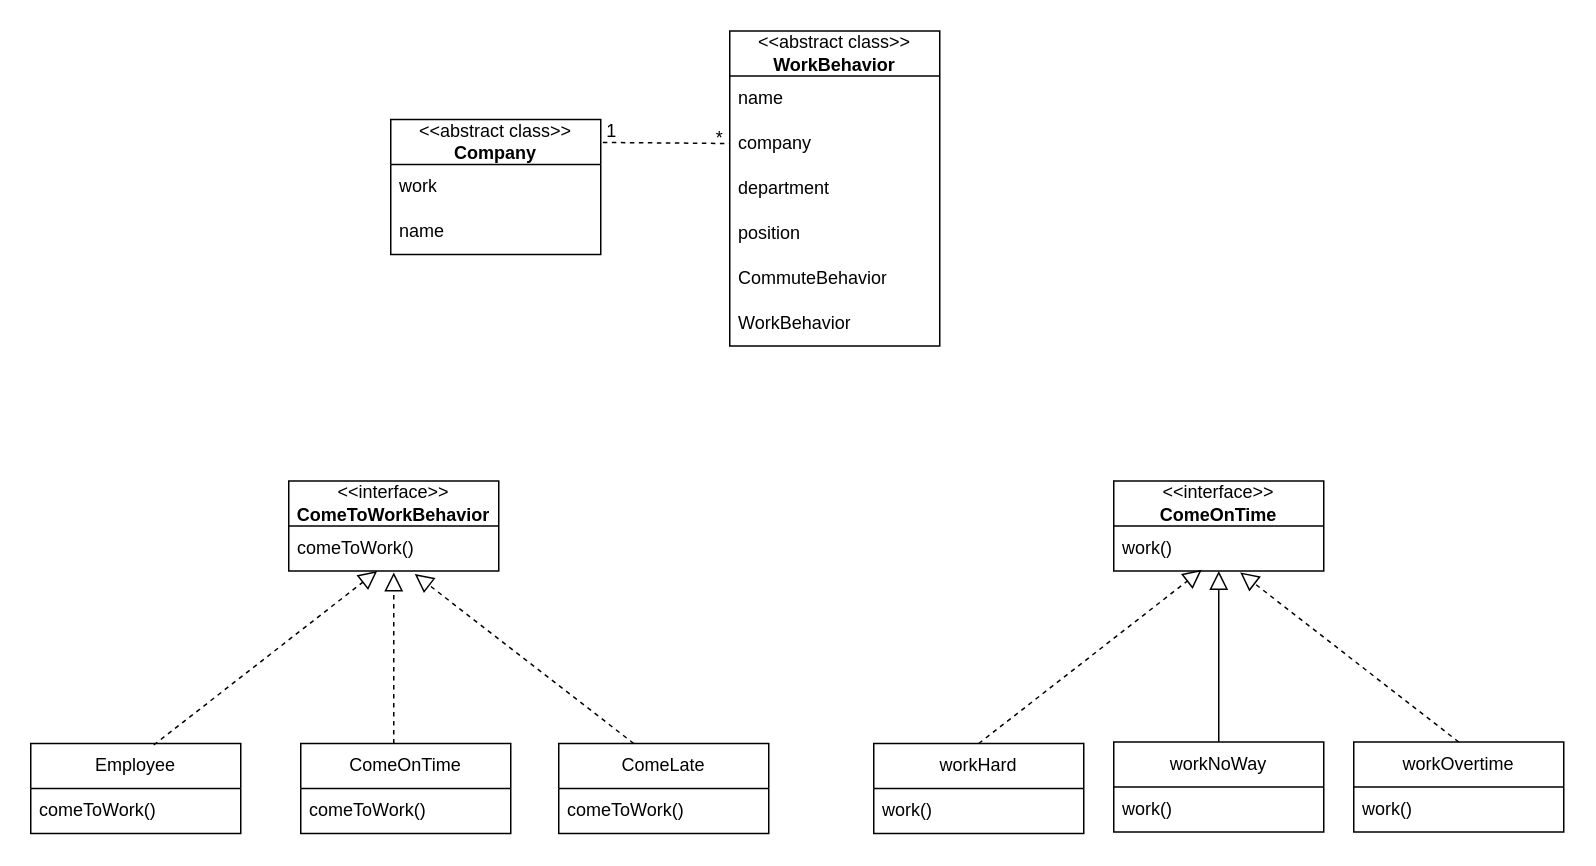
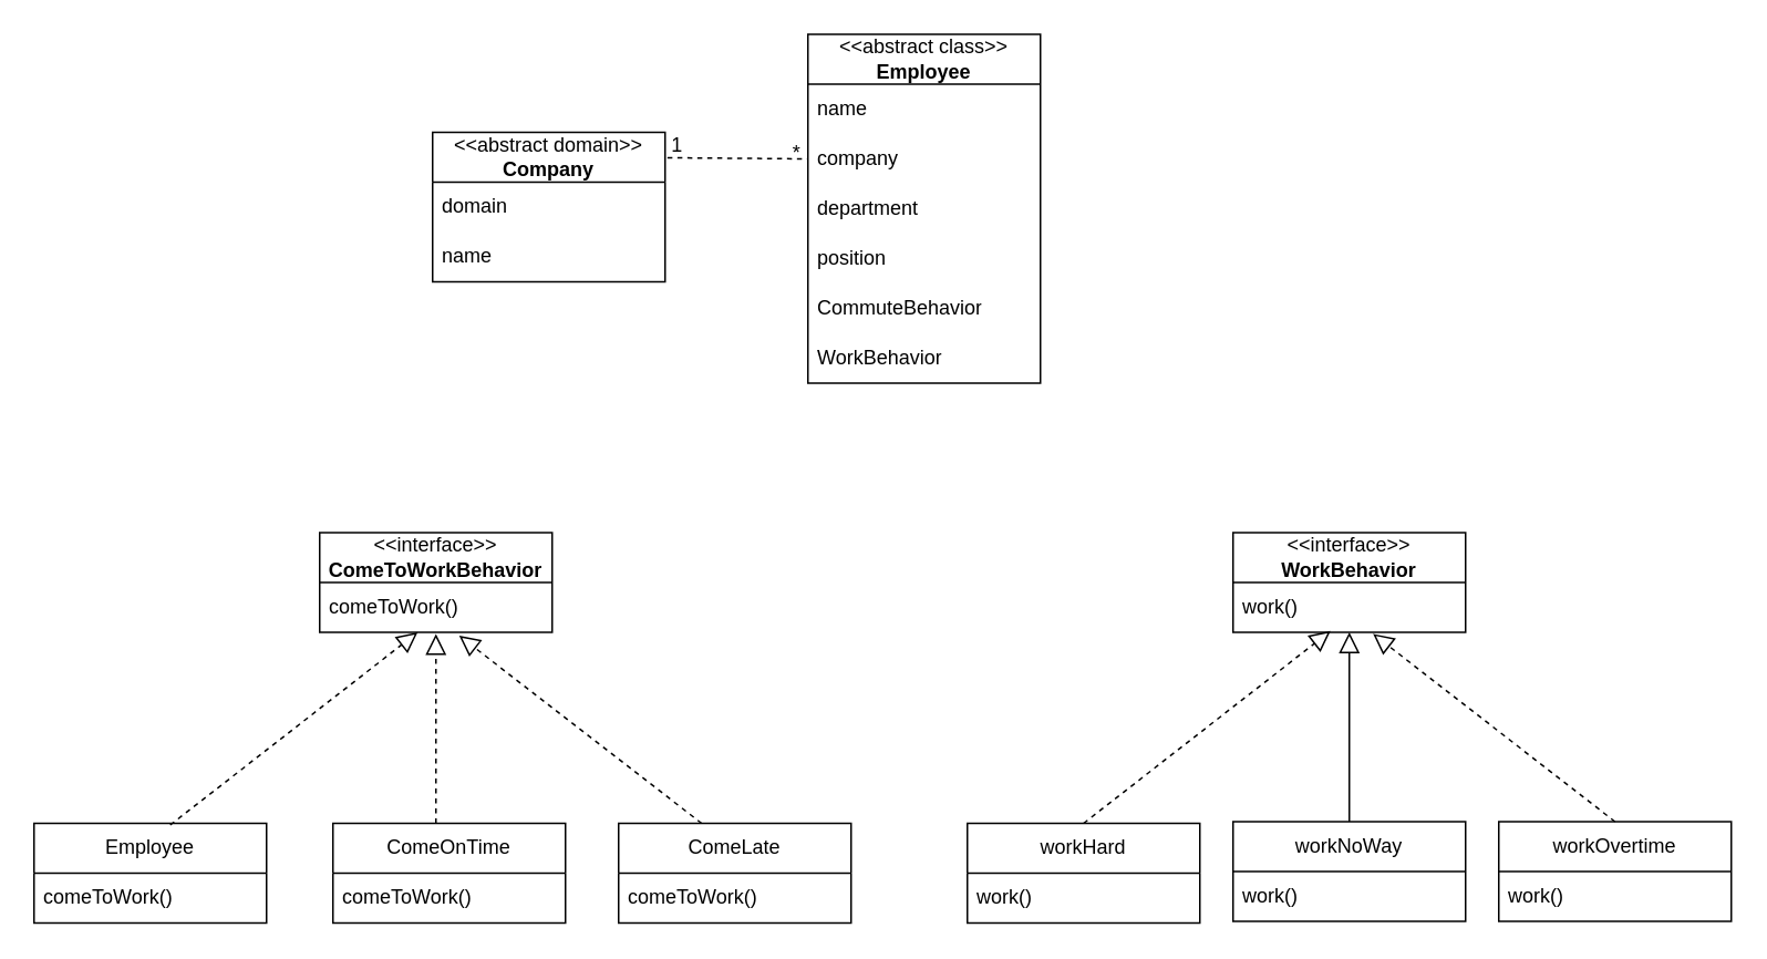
- <mxCell id="27" value="&amp;lt;&amp;lt;abstract class&amp;gt;&amp;gt;&lt;br&gt;&lt;b&gt;WorkBehavior&lt;/b&gt;" style="swimlane;fontStyle=0;childLayout=stackLayout;horizontal=1;startSize=30;horizontalStack=0;resizeParent=1;resizeParentMax=0;resizeLast=0;collapsible=1;marginBottom=0;whiteSpace=wrap;html=1;" vertex="1" parent="1"><mxGeometry x="486" y="20" width="140" height="210" as="geometry" /></mxCell>
+ <mxCell id="27" value="&amp;lt;&amp;lt;abstract class&amp;gt;&amp;gt;&lt;br&gt;&lt;b&gt;Employee&lt;/b&gt;" style="swimlane;fontStyle=0;childLayout=stackLayout;horizontal=1;startSize=30;horizontalStack=0;resizeParent=1;resizeParentMax=0;resizeLast=0;collapsible=1;marginBottom=0;whiteSpace=wrap;html=1;" vertex="1" parent="1"><mxGeometry x="486" y="20" width="140" height="210" as="geometry" /></mxCell>
- <mxCell id="24" value="&amp;lt;&amp;lt;abstract class&amp;gt;&amp;gt;&lt;br&gt;&lt;b&gt;Company&lt;/b&gt;" style="swimlane;fontStyle=0;childLayout=stackLayout;horizontal=1;startSize=30;horizontalStack=0;resizeParent=1;resizeParentMax=0;resizeLast=0;collapsible=1;marginBottom=0;whiteSpace=wrap;html=1;" vertex="1" parent="1"><mxGeometry x="260" y="79" width="140" height="90" as="geometry" /></mxCell>
+ <mxCell id="24" value="&amp;lt;&amp;lt;abstract domain&amp;gt;&amp;gt;&lt;br&gt;&lt;b&gt;Company&lt;/b&gt;" style="swimlane;fontStyle=0;childLayout=stackLayout;horizontal=1;startSize=30;horizontalStack=0;resizeParent=1;resizeParentMax=0;resizeLast=0;collapsible=1;marginBottom=0;whiteSpace=wrap;html=1;" vertex="1" parent="1"><mxGeometry x="260" y="79" width="140" height="90" as="geometry" /></mxCell>
- <mxCell id="25" value="work" style="text;strokeColor=none;fillColor=none;align=left;verticalAlign=middle;spacingLeft=4;spacingRight=4;overflow=hidden;points=[[0,0.5],[1,0.5]];portConstraint=eastwest;rotatable=0;whiteSpace=wrap;html=1;" vertex="1" parent="24"><mxGeometry y="30" width="140" height="30" as="geometry" /></mxCell>
+ <mxCell id="25" value="domain" style="text;strokeColor=none;fillColor=none;align=left;verticalAlign=middle;spacingLeft=4;spacingRight=4;overflow=hidden;points=[[0,0.5],[1,0.5]];portConstraint=eastwest;rotatable=0;whiteSpace=wrap;html=1;" vertex="1" parent="24"><mxGeometry y="30" width="140" height="30" as="geometry" /></mxCell>
- <mxCell id="8" value="&amp;lt;&amp;lt;interface&amp;gt;&amp;gt;&lt;br&gt;&lt;b&gt;ComeOnTime&lt;/b&gt;" style="swimlane;fontStyle=0;childLayout=stackLayout;horizontal=1;startSize=30;horizontalStack=0;resizeParent=1;resizeParentMax=0;resizeLast=0;collapsible=1;marginBottom=0;whiteSpace=wrap;html=1;" vertex="1" parent="1"><mxGeometry x="742" y="320" width="140" height="60" as="geometry" /></mxCell>
+ <mxCell id="8" value="&amp;lt;&amp;lt;interface&amp;gt;&amp;gt;&lt;br&gt;&lt;b&gt;WorkBehavior&lt;/b&gt;" style="swimlane;fontStyle=0;childLayout=stackLayout;horizontal=1;startSize=30;horizontalStack=0;resizeParent=1;resizeParentMax=0;resizeLast=0;collapsible=1;marginBottom=0;whiteSpace=wrap;html=1;" vertex="1" parent="1"><mxGeometry x="742" y="320" width="140" height="60" as="geometry" /></mxCell>
